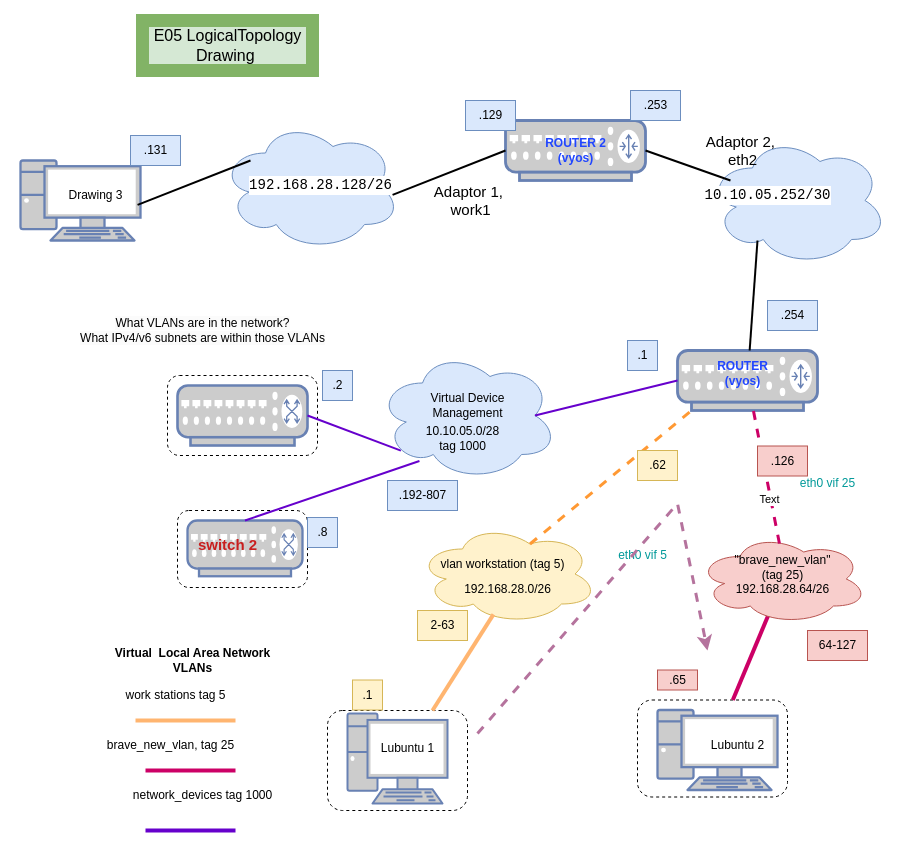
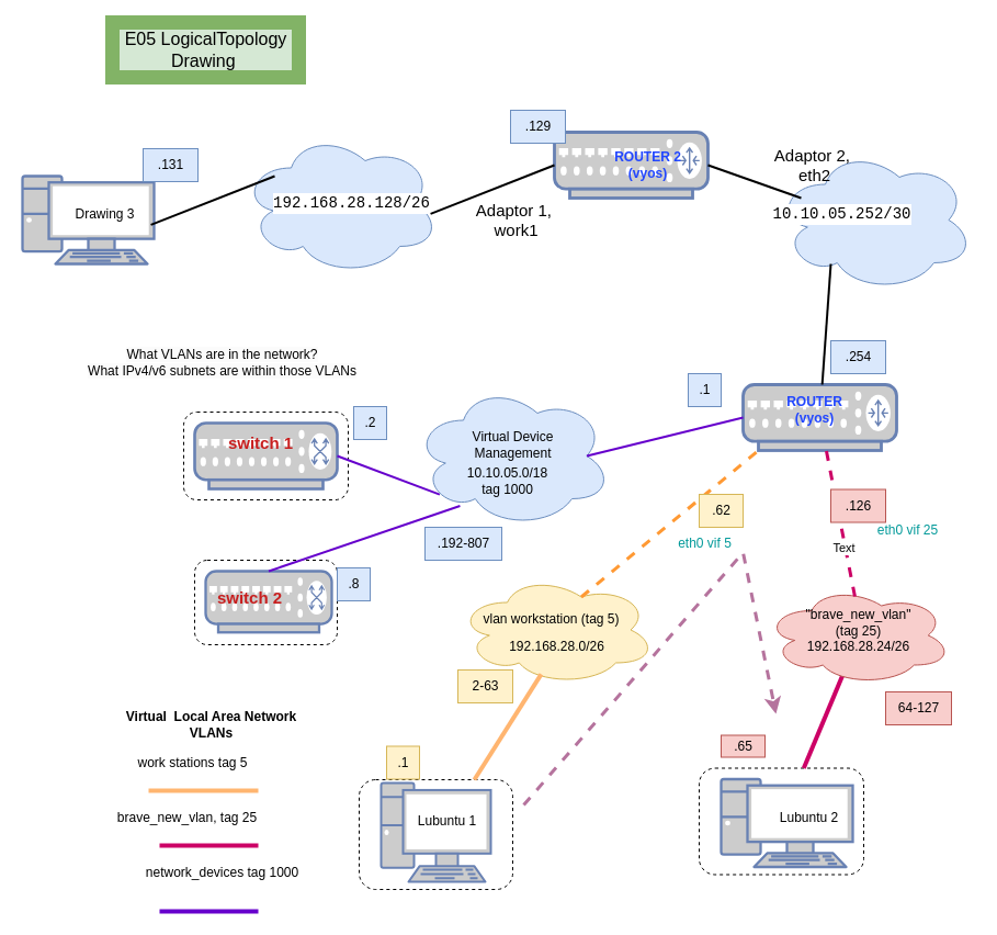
- <mxCell id="58" value="&lt;font style=&quot;font-size: 16px;&quot;&gt;E05 LogicalTopology&lt;br&gt;&amp;nbsp;Drawing&amp;nbsp;&amp;nbsp;&lt;/font&gt;" style="text;html=1;align=center;verticalAlign=middle;resizable=0;points=[];autosize=1;strokeColor=#82b366;fillColor=#d5e8d4;strokeWidth=13;" parent="1" vertex="1"><mxGeometry x="142" y="20" width="170" height="50" as="geometry" /></mxCell>
+ <mxCell id="58" value="&lt;font style=&quot;font-size: 16px;&quot;&gt;E05 LogicalTopology&lt;br&gt;&amp;nbsp;Drawing&amp;nbsp;&amp;nbsp;&lt;/font&gt;" style="text;html=1;align=center;verticalAlign=middle;resizable=0;points=[];autosize=1;strokeColor=#82b366;fillColor=#d5e8d4;strokeWidth=13;" parent="1" vertex="1"><mxGeometry x="102" y="20" width="170" height="50" as="geometry" /></mxCell>
- <mxCell id="71" value=".253" style="text;html=1;align=center;verticalAlign=middle;resizable=0;points=[];autosize=1;strokeColor=#6c8ebf;fillColor=#dae8fc;" parent="1" vertex="1"><mxGeometry x="630" y="90" width="50" height="30" as="geometry" /></mxCell>
- <mxCell id="60" value="&lt;font color=&quot;#2146ff&quot;&gt;&lt;b&gt;ROUTER 2&lt;br&gt;(vyos)&lt;br&gt;&lt;/b&gt;&lt;/font&gt;" style="text;html=1;align=center;verticalAlign=middle;resizable=0;points=[];autosize=1;strokeColor=none;fillColor=none;" parent="1" vertex="1"><mxGeometry x="535" y="130" width="80" height="40" as="geometry" /></mxCell>
+ <mxCell id="60" value="&lt;font color=&quot;#2146ff&quot;&gt;&lt;b&gt;ROUTER 2&lt;br&gt;(vyos)&lt;br&gt;&lt;/b&gt;&lt;/font&gt;" style="text;html=1;align=center;verticalAlign=middle;resizable=0;points=[];autosize=1;strokeColor=none;fillColor=none;" parent="1" vertex="1"><mxGeometry x="550" y="130" width="80" height="40" as="geometry" /></mxCell>
- <mxCell id="72" value=".254" style="text;html=1;align=center;verticalAlign=middle;resizable=0;points=[];autosize=1;strokeColor=#6c8ebf;fillColor=#dae8fc;" parent="1" vertex="1"><mxGeometry x="767" y="300" width="50" height="30" as="geometry" /></mxCell>
+ <mxCell id="72" value=".254" style="text;html=1;align=center;verticalAlign=middle;resizable=0;points=[];autosize=1;strokeColor=#6c8ebf;fillColor=#dae8fc;" parent="1" vertex="1"><mxGeometry x="757" y="310" width="50" height="30" as="geometry" /></mxCell>
+ <mxCell id="14" value="&lt;b&gt;switch 1&lt;/b&gt;" style="text;html=1;align=center;verticalAlign=middle;resizable=0;points=[];autosize=1;strokeColor=none;fillColor=none;strokeWidth=4;fontSize=15;fontColor=#c81e1e;" parent="1" vertex="1"><mxGeometry x="197" y="388" width="80" height="30" as="geometry" /></mxCell>
- <mxCell id="51" value="10.10.05.0/28&lt;br&gt;tag 1000" style="text;html=1;align=center;verticalAlign=middle;resizable=0;points=[];autosize=1;strokeColor=none;fillColor=none;" parent="1" vertex="1"><mxGeometry x="412" y="418" width="100" height="40" as="geometry" /></mxCell>
+ <mxCell id="51" value="10.10.05.0/18&lt;br&gt;tag 1000" style="text;html=1;align=center;verticalAlign=middle;resizable=0;points=[];autosize=1;strokeColor=none;fillColor=none;" parent="1" vertex="1"><mxGeometry x="412" y="418" width="100" height="40" as="geometry" /></mxCell>
- <mxCell id="45" value="&lt;font color=&quot;#009999&quot;&gt;eth0 vif 5&lt;/font&gt;" style="text;html=1;align=center;verticalAlign=middle;resizable=0;points=[];autosize=1;strokeColor=none;fillColor=none;" parent="1" vertex="1"><mxGeometry x="607" y="540" width="70" height="30" as="geometry" /></mxCell>
+ <mxCell id="45" value="&lt;font color=&quot;#009999&quot;&gt;eth0 vif 5&lt;/font&gt;" style="text;html=1;align=center;verticalAlign=middle;resizable=0;points=[];autosize=1;strokeColor=none;fillColor=none;" parent="1" vertex="1"><mxGeometry x="607" y="480" width="70" height="30" as="geometry" /></mxCell>
- <mxCell id="31" value="192.168.28.64/26" style="text;html=1;align=center;verticalAlign=middle;resizable=0;points=[];autosize=1;strokeColor=none;fillColor=none;" parent="1" vertex="1"><mxGeometry x="722" y="573.5" width="120" height="30" as="geometry" /></mxCell>
+ <mxCell id="31" value="192.168.28.24/26" style="text;html=1;align=center;verticalAlign=middle;resizable=0;points=[];autosize=1;strokeColor=none;fillColor=none;" parent="1" vertex="1"><mxGeometry x="722" y="573.5" width="120" height="30" as="geometry" /></mxCell>
